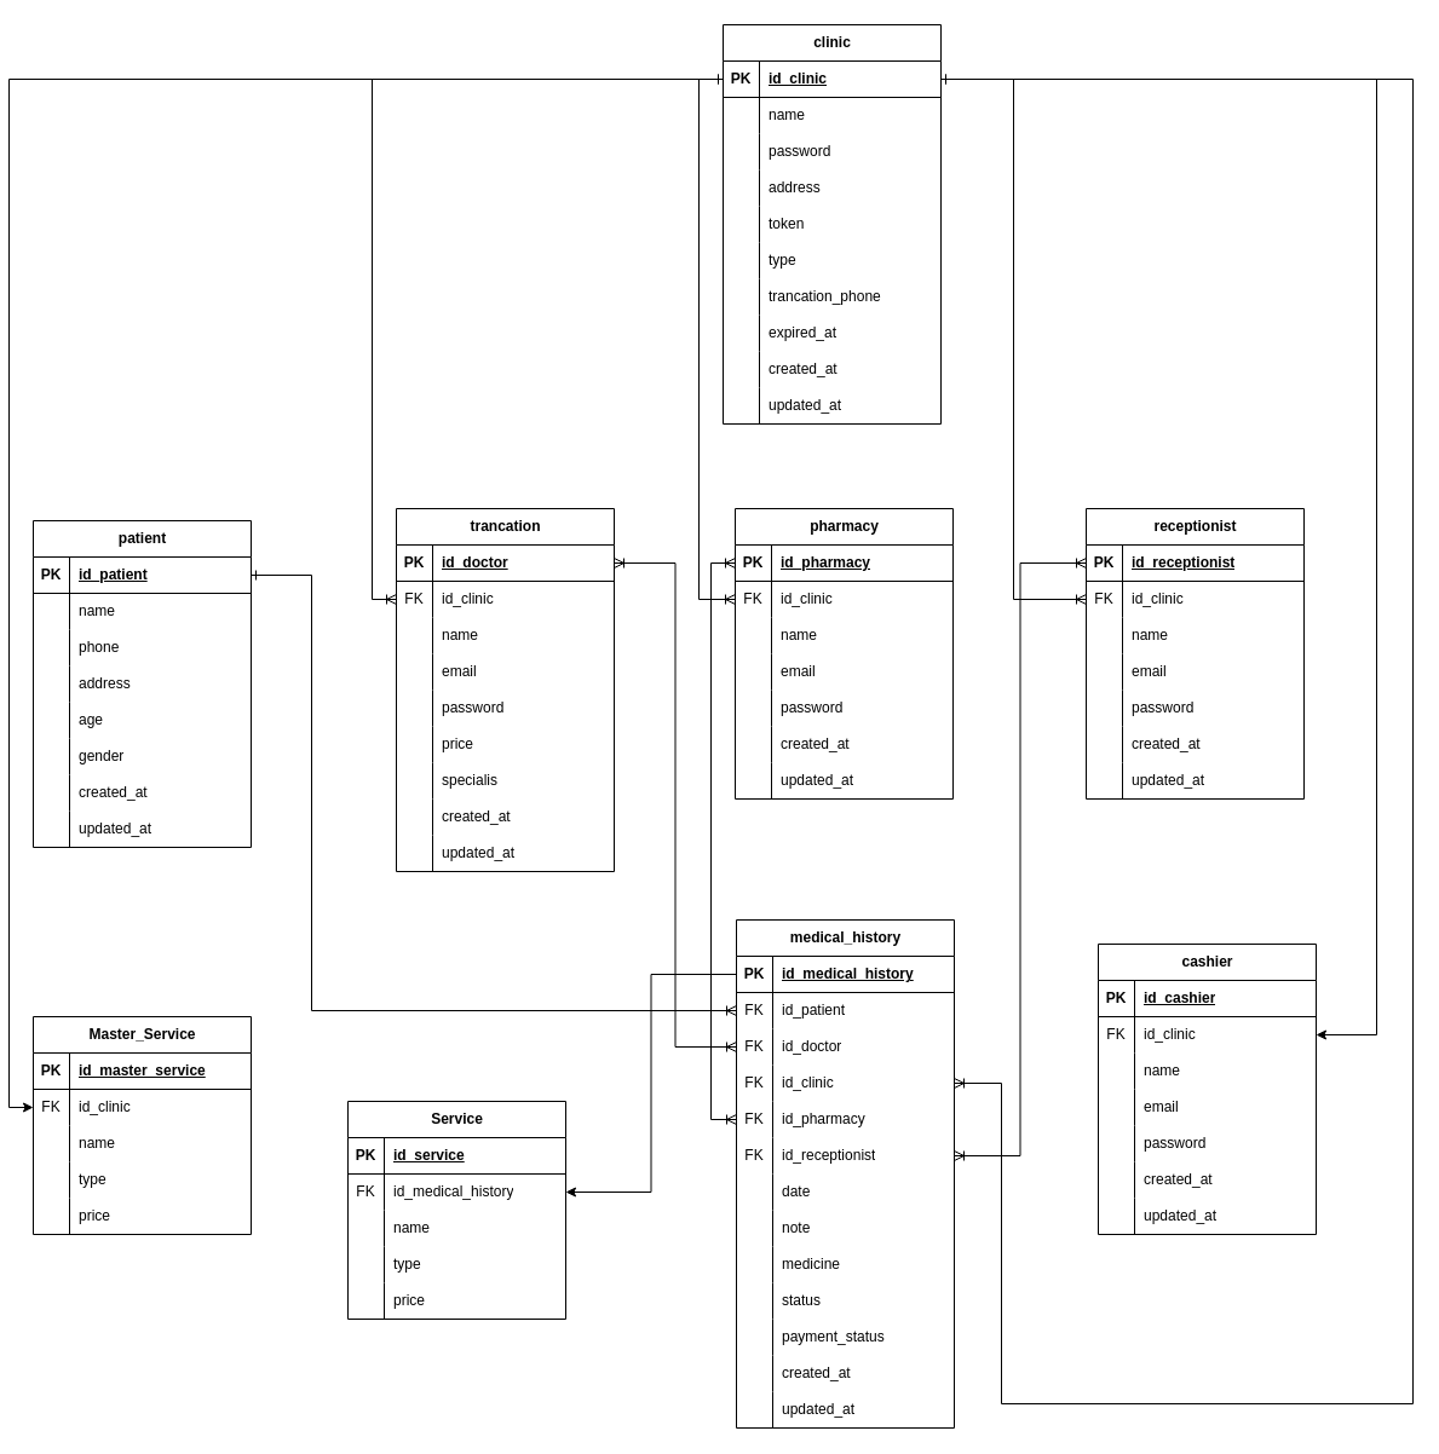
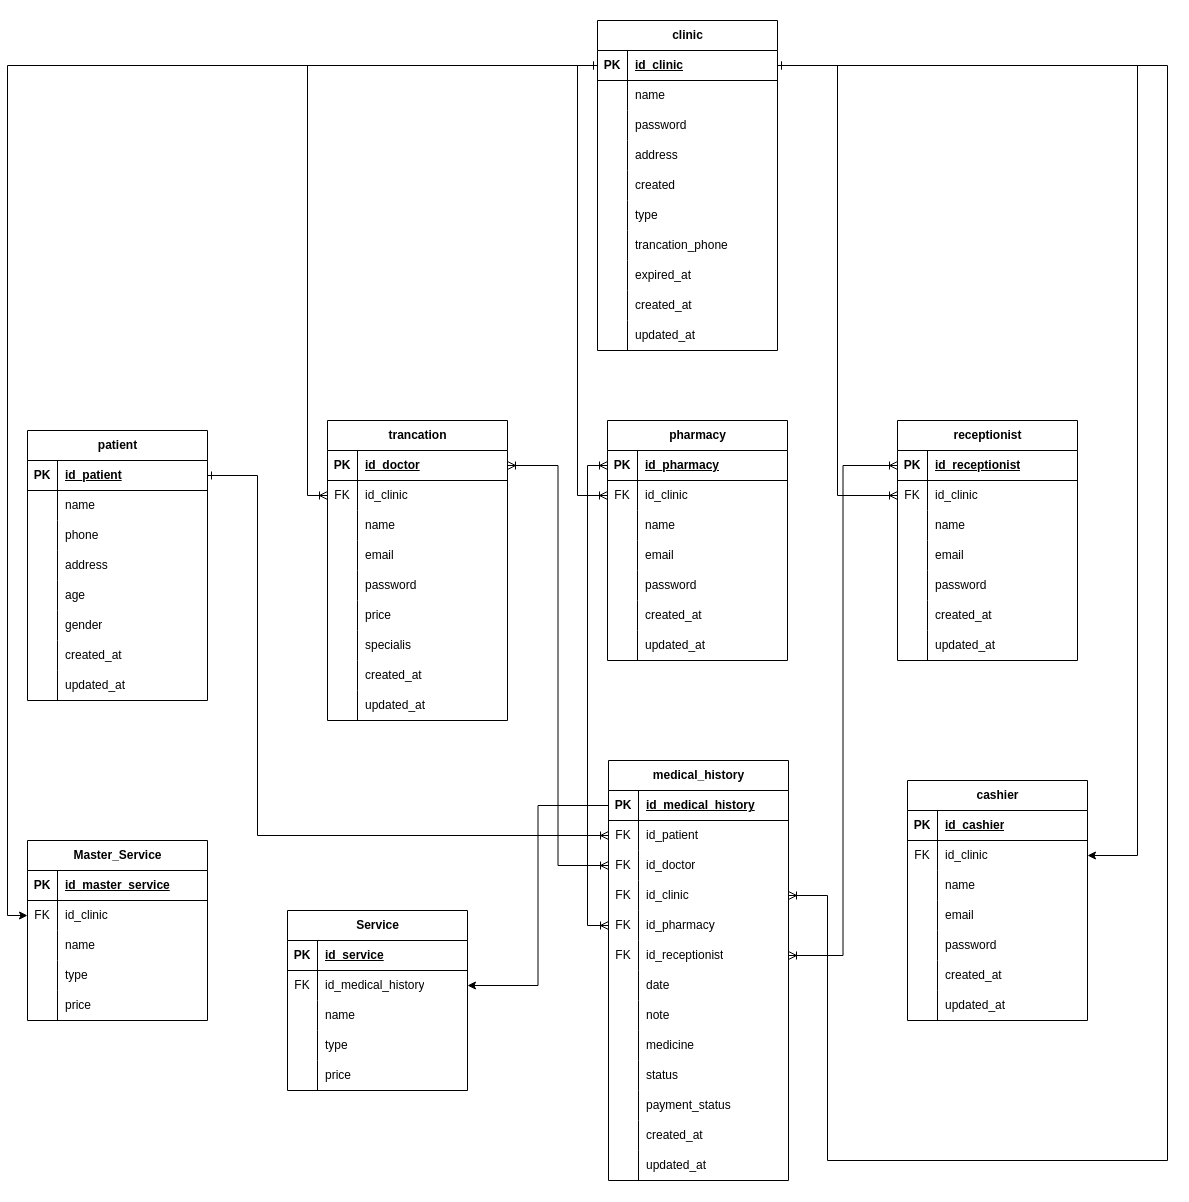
- <mxCell id="17" value="token" style="shape=partialRectangle;connectable=0;fillColor=none;top=0;left=0;bottom=0;right=0;align=left;spacingLeft=6;overflow=hidden;whiteSpace=wrap;html=1;" parent="15" vertex="1"><mxGeometry x="30" width="150" height="30" as="geometry"><mxRectangle width="150" height="30" as="alternateBounds" /></mxGeometry></mxCell>
+ <mxCell id="17" value="created" style="shape=partialRectangle;connectable=0;fillColor=none;top=0;left=0;bottom=0;right=0;align=left;spacingLeft=6;overflow=hidden;whiteSpace=wrap;html=1;" parent="15" vertex="1"><mxGeometry x="30" width="150" height="30" as="geometry"><mxRectangle width="150" height="30" as="alternateBounds" /></mxGeometry></mxCell>
